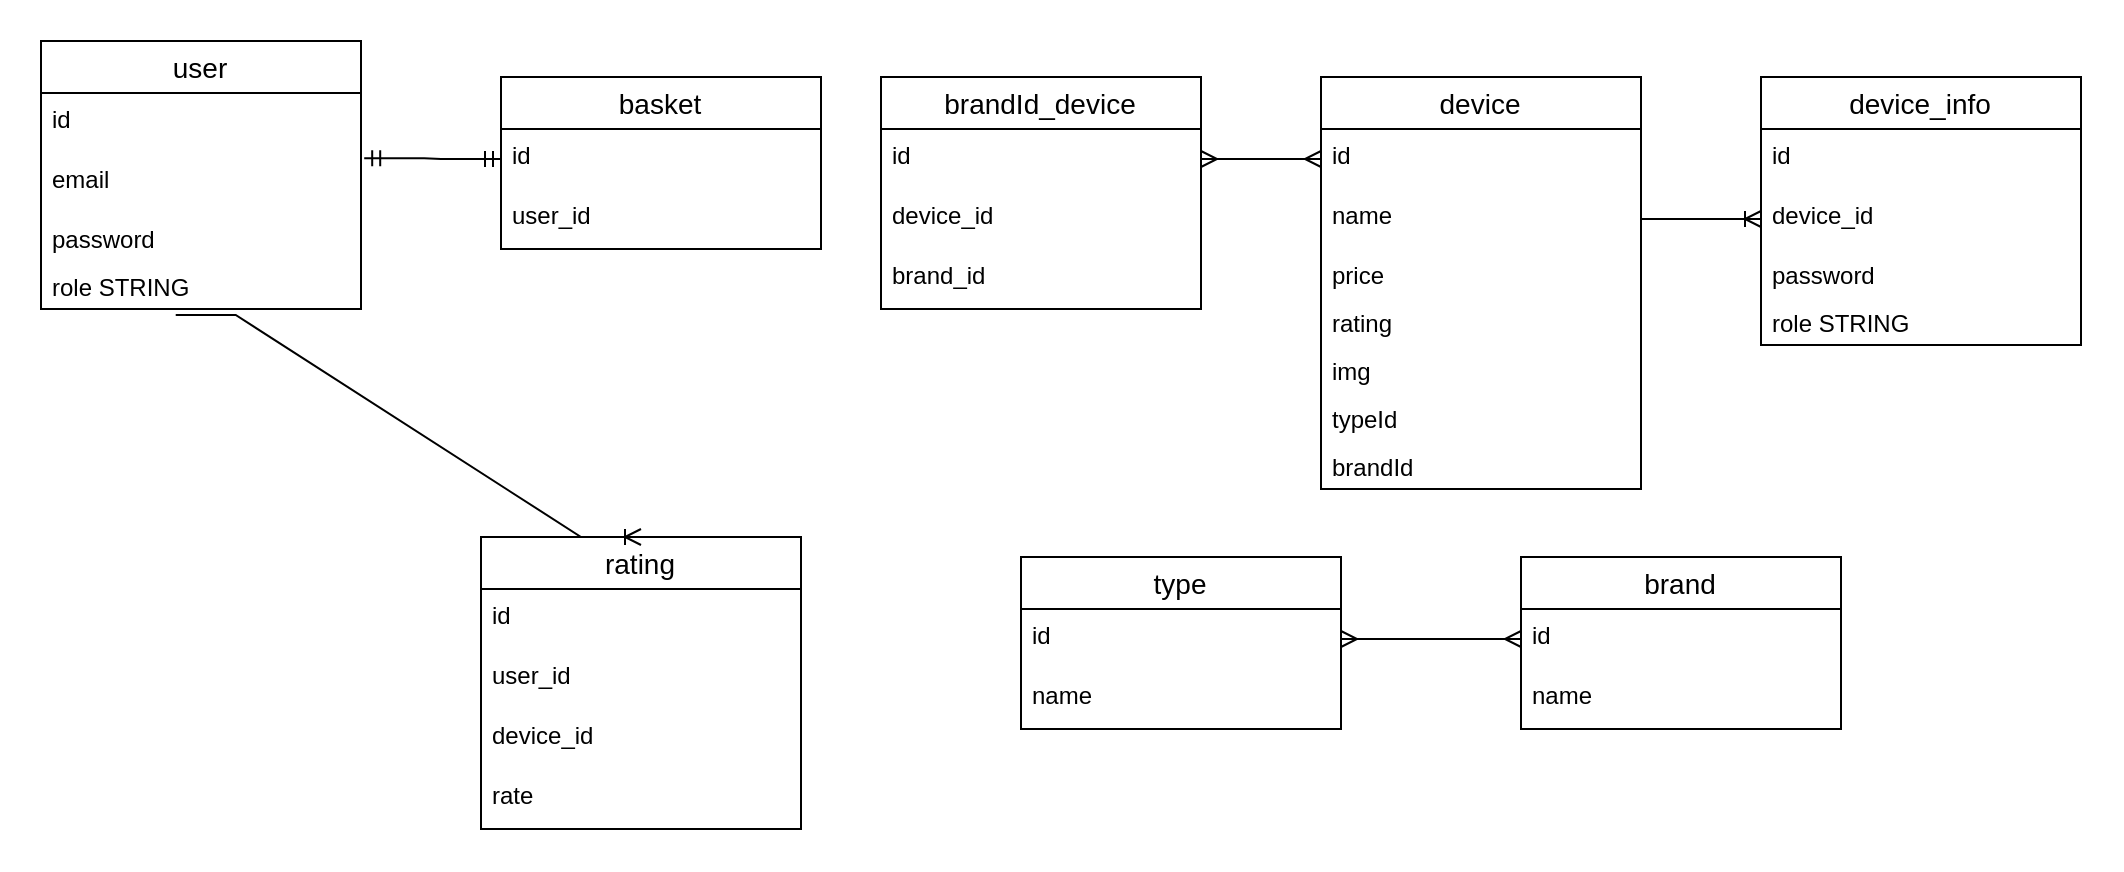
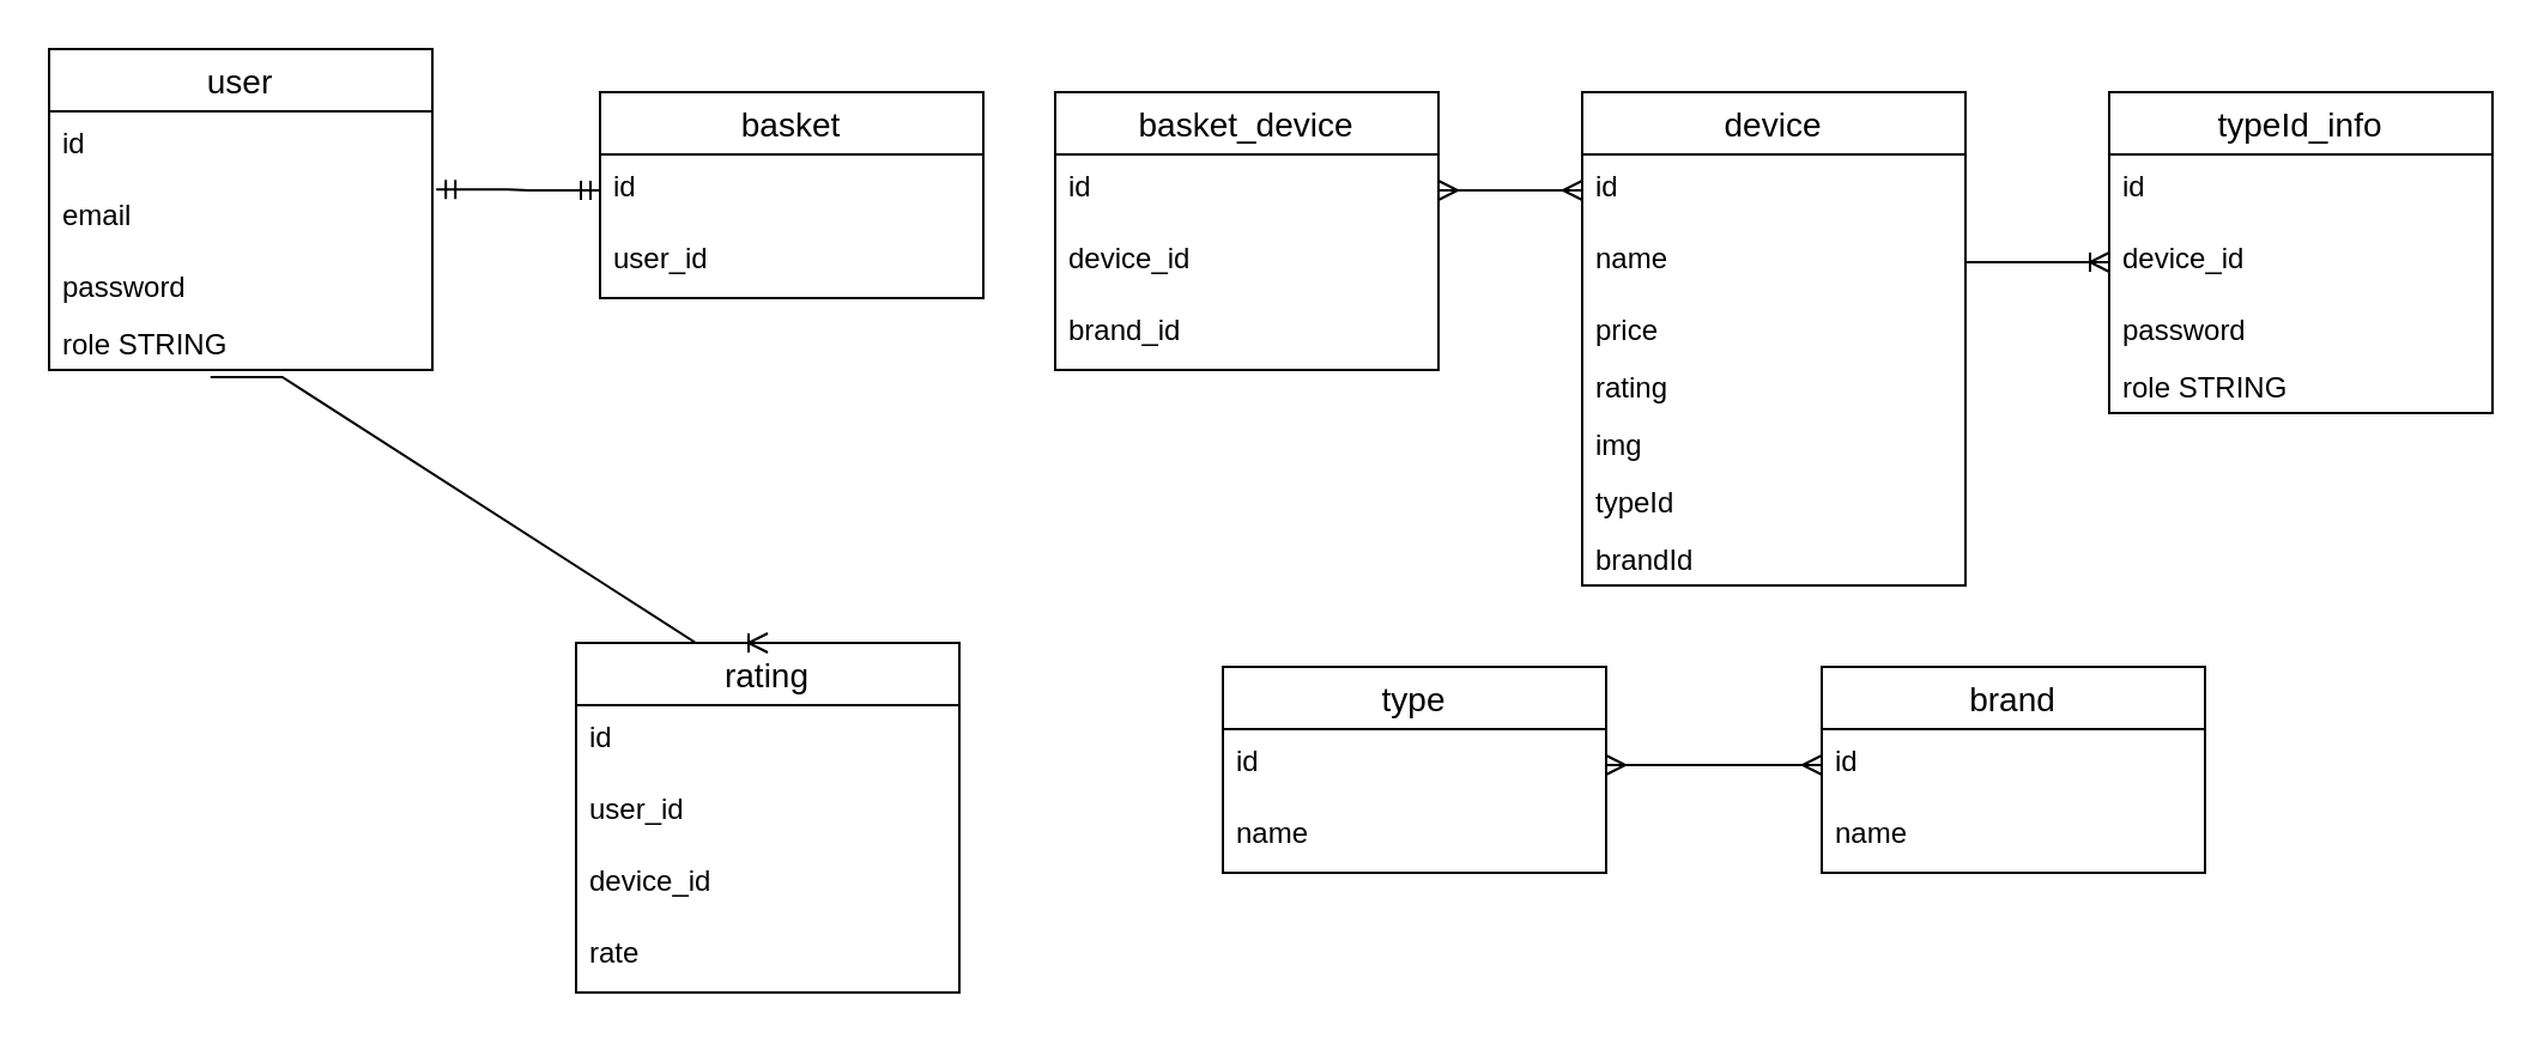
- <mxCell id="32" value="brandId_device" style="swimlane;fontStyle=0;childLayout=stackLayout;horizontal=1;startSize=26;horizontalStack=0;resizeParent=1;resizeParentMax=0;resizeLast=0;collapsible=1;marginBottom=0;align=center;fontSize=14;" vertex="1" parent="1"><mxGeometry x="440" y="38" width="160" height="116" as="geometry" /></mxCell>
+ <mxCell id="32" value="basket_device" style="swimlane;fontStyle=0;childLayout=stackLayout;horizontal=1;startSize=26;horizontalStack=0;resizeParent=1;resizeParentMax=0;resizeLast=0;collapsible=1;marginBottom=0;align=center;fontSize=14;" vertex="1" parent="1"><mxGeometry x="440" y="38" width="160" height="116" as="geometry" /></mxCell>
- <mxCell id="26" value="device_info" style="swimlane;fontStyle=0;childLayout=stackLayout;horizontal=1;startSize=26;horizontalStack=0;resizeParent=1;resizeParentMax=0;resizeLast=0;collapsible=1;marginBottom=0;align=center;fontSize=14;" vertex="1" parent="1"><mxGeometry x="880" y="38" width="160" height="134" as="geometry" /></mxCell>
+ <mxCell id="26" value="typeId_info" style="swimlane;fontStyle=0;childLayout=stackLayout;horizontal=1;startSize=26;horizontalStack=0;resizeParent=1;resizeParentMax=0;resizeLast=0;collapsible=1;marginBottom=0;align=center;fontSize=14;" vertex="1" parent="1"><mxGeometry x="880" y="38" width="160" height="134" as="geometry" /></mxCell>
